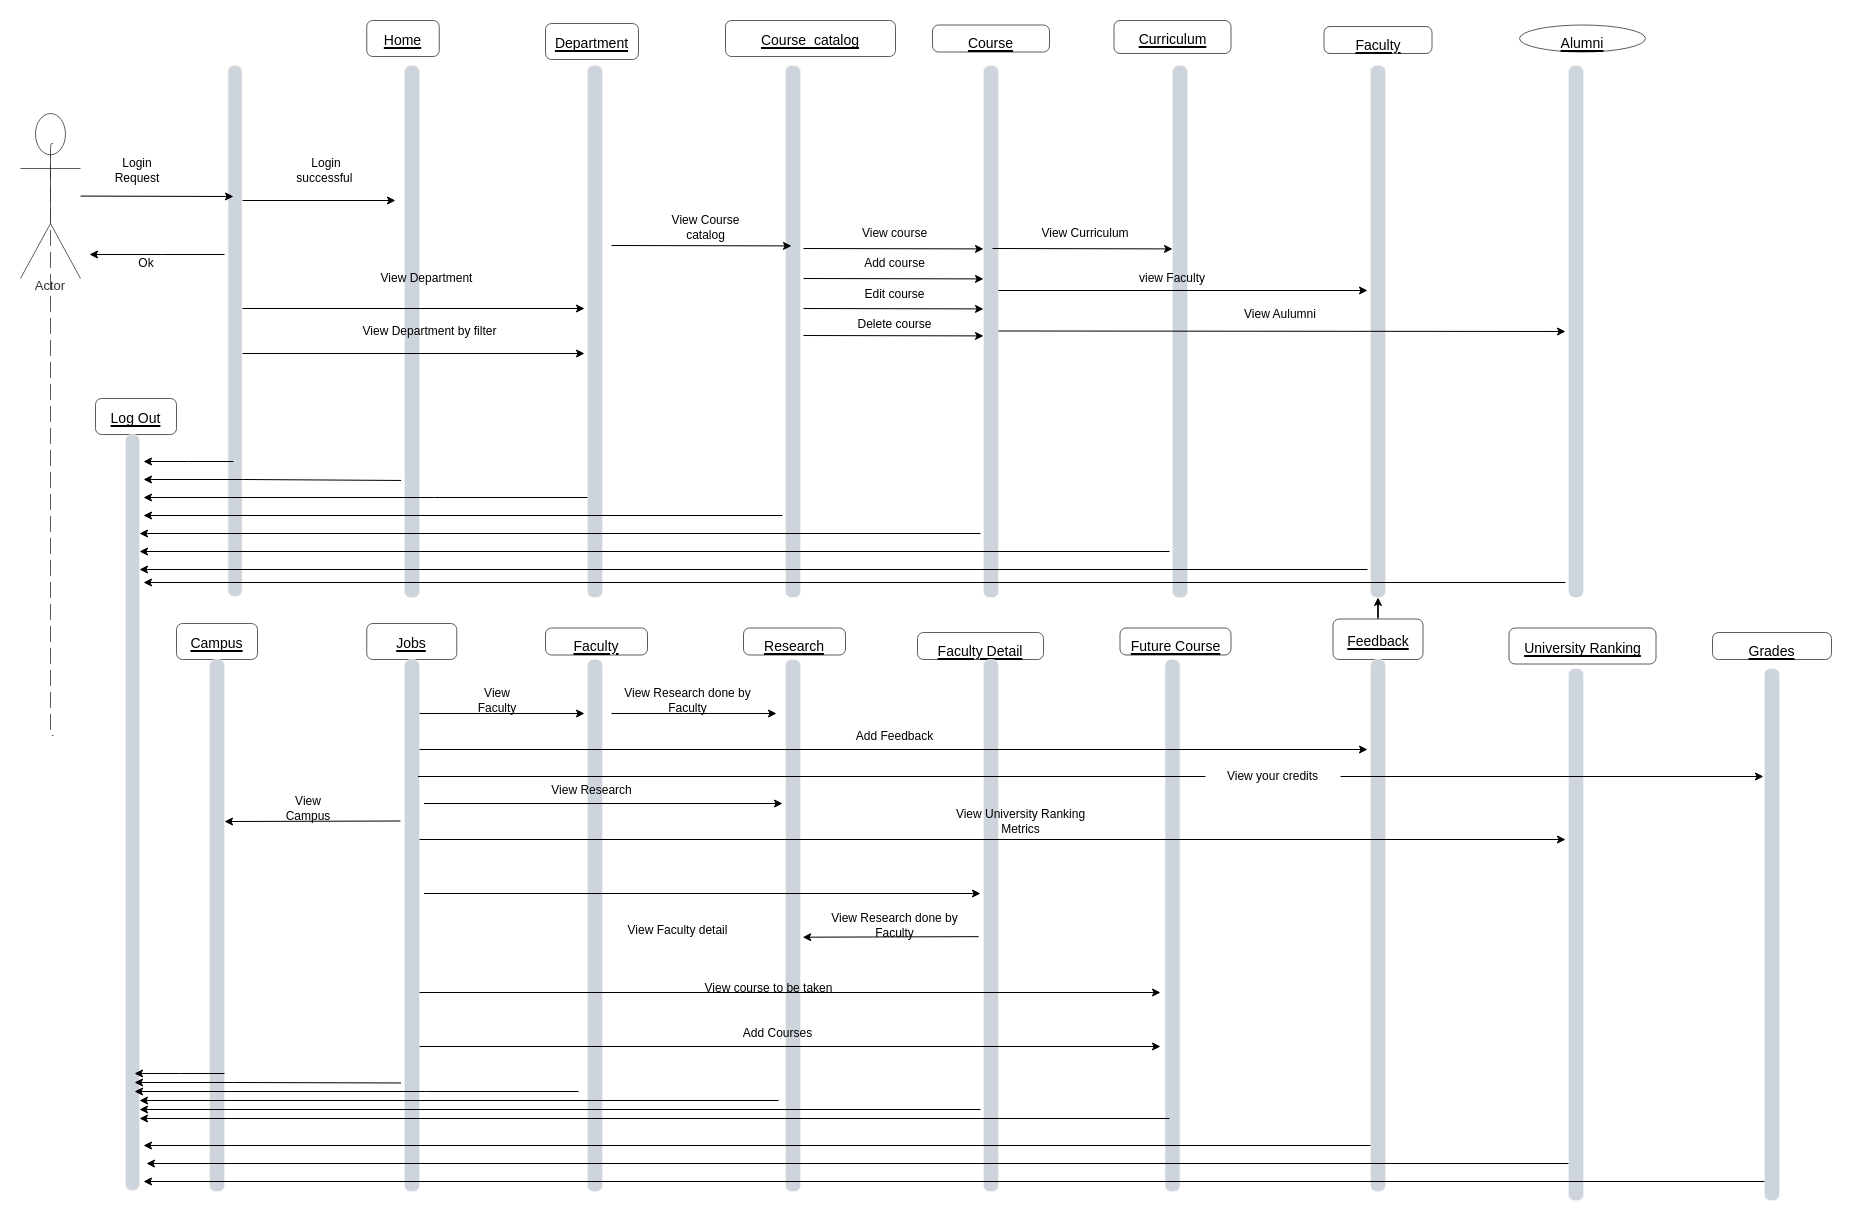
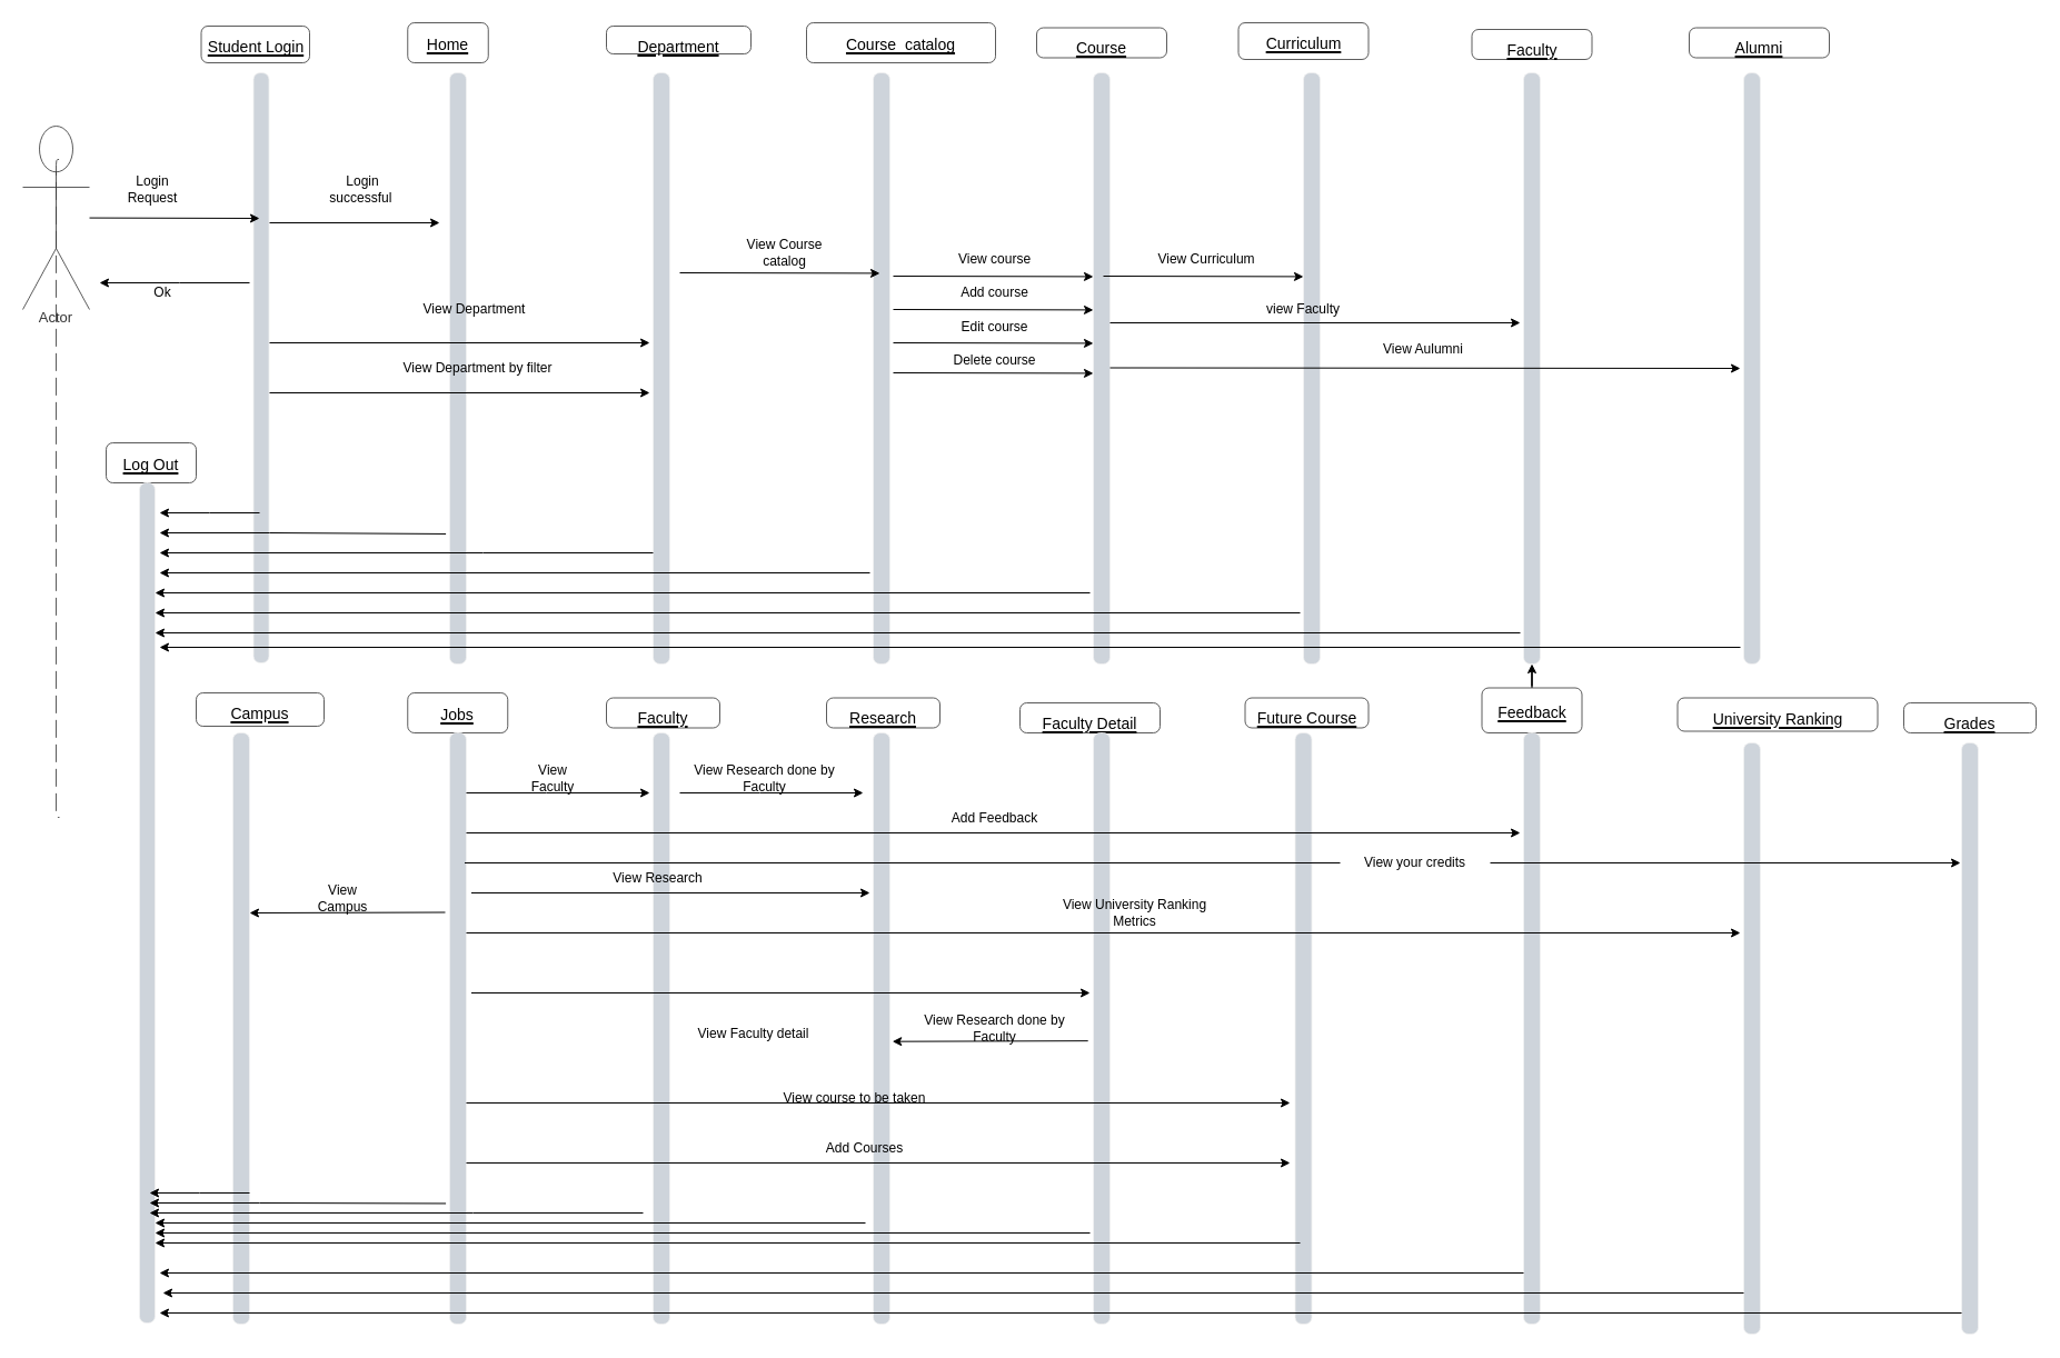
- <mxCell id="4" value="&lt;font style=&quot;font-size: 14px&quot;&gt;Alumni&lt;/font&gt;" style="ellipse;html=1;overflow=block;blockSpacing=1;whiteSpace=wrap;whiteSpace=wrap;fontSize=21.8;fontStyle=4;spacing=3.8;strokeColor=#333333;strokeOpacity=100;fillOpacity=100;absoluteArcSize=1;arcSize=12;fillColor=#ffffff;strokeWidth=0.8;" vertex="1" parent="1"><mxGeometry x="1519" y="24.5" width="126" height="27" as="geometry" /></mxCell>
+ <mxCell id="4" value="&lt;font style=&quot;font-size: 14px&quot;&gt;Alumni&lt;/font&gt;" style="html=1;overflow=block;blockSpacing=1;whiteSpace=wrap;;whiteSpace=wrap;fontSize=21.8;fontStyle=4;spacing=3.8;strokeColor=#333333;strokeOpacity=100;fillOpacity=100;rounded=1;absoluteArcSize=1;arcSize=12;fillColor=#ffffff;strokeWidth=0.8;" vertex="1" parent="1"><mxGeometry x="1519" y="24.5" width="126" height="27" as="geometry" /></mxCell>
+ <mxCell id="3" value="&lt;font style=&quot;font-size: 14px&quot;&gt;Student Login&lt;/font&gt;" style="html=1;overflow=block;blockSpacing=1;whiteSpace=wrap;;whiteSpace=wrap;fontSize=21.8;fontStyle=4;spacing=3.8;strokeColor=#333333;strokeOpacity=100;fillOpacity=100;rounded=1;absoluteArcSize=1;arcSize=12;fillColor=#ffffff;strokeWidth=0.8;" vertex="1" parent="1"><mxGeometry x="180.5" y="23" width="97.5" height="33" as="geometry" /></mxCell>
- <mxCell id="8" value="&lt;font style=&quot;font-size: 14px&quot;&gt;Department&lt;/font&gt;" style="html=1;overflow=block;blockSpacing=1;whiteSpace=wrap;;whiteSpace=wrap;fontSize=21.8;fontStyle=4;spacing=3.8;strokeColor=#333333;strokeOpacity=100;fillOpacity=100;rounded=1;absoluteArcSize=1;arcSize=12;fillColor=#ffffff;strokeWidth=0.8;" vertex="1" parent="1"><mxGeometry x="545" y="23" width="93" height="36" as="geometry" /></mxCell>
+ <mxCell id="8" value="&lt;font style=&quot;font-size: 14px&quot;&gt;Department&lt;/font&gt;" style="html=1;overflow=block;blockSpacing=1;whiteSpace=wrap;;whiteSpace=wrap;fontSize=21.8;fontStyle=4;spacing=3.8;strokeColor=#333333;strokeOpacity=100;fillOpacity=100;rounded=1;absoluteArcSize=1;arcSize=12;fillColor=#ffffff;strokeWidth=0.8;" vertex="1" parent="1"><mxGeometry x="545" y="23" width="130" height="25" as="geometry" /></mxCell>
- <mxCell id="84" value="&lt;font style=&quot;font-size: 14px&quot;&gt;Campus&lt;/font&gt;" style="html=1;overflow=block;blockSpacing=1;whiteSpace=wrap;;whiteSpace=wrap;fontSize=21.8;fontStyle=4;spacing=3.8;strokeColor=#333333;strokeOpacity=100;fillOpacity=100;rounded=1;absoluteArcSize=1;arcSize=12;fillColor=#ffffff;strokeWidth=0.8;" vertex="1" parent="1"><mxGeometry x="176" y="623" width="81" height="36" as="geometry" /></mxCell>
+ <mxCell id="84" value="&lt;font style=&quot;font-size: 14px&quot;&gt;Campus&lt;/font&gt;" style="html=1;overflow=block;blockSpacing=1;whiteSpace=wrap;;whiteSpace=wrap;fontSize=21.8;fontStyle=4;spacing=3.8;strokeColor=#333333;strokeOpacity=100;fillOpacity=100;rounded=1;absoluteArcSize=1;arcSize=12;fillColor=#ffffff;strokeWidth=0.8;" vertex="1" parent="1"><mxGeometry x="176" y="623" width="115" height="30" as="geometry" /></mxCell>
- <mxCell id="52" value="&lt;font style=&quot;font-size: 14px&quot;&gt;University Ranking&lt;/font&gt;" style="html=1;overflow=block;blockSpacing=1;whiteSpace=wrap;;whiteSpace=wrap;fontSize=21.8;fontStyle=4;spacing=3.8;strokeColor=#333333;strokeOpacity=100;fillOpacity=100;rounded=1;absoluteArcSize=1;arcSize=12;fillColor=#ffffff;strokeWidth=0.8;" vertex="1" parent="1"><mxGeometry x="1508.5" y="627.5" width="147" height="36" as="geometry" /></mxCell>
+ <mxCell id="52" value="&lt;font style=&quot;font-size: 14px&quot;&gt;University Ranking&lt;/font&gt;" style="html=1;overflow=block;blockSpacing=1;whiteSpace=wrap;;whiteSpace=wrap;fontSize=21.8;fontStyle=4;spacing=3.8;strokeColor=#333333;strokeOpacity=100;fillOpacity=100;rounded=1;absoluteArcSize=1;arcSize=12;fillColor=#ffffff;strokeWidth=0.8;" vertex="1" parent="1"><mxGeometry x="1508.5" y="627.5" width="180" height="30" as="geometry" /></mxCell>
